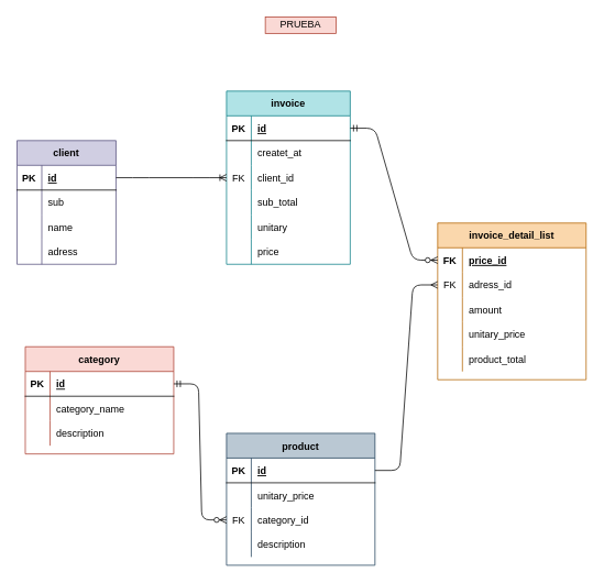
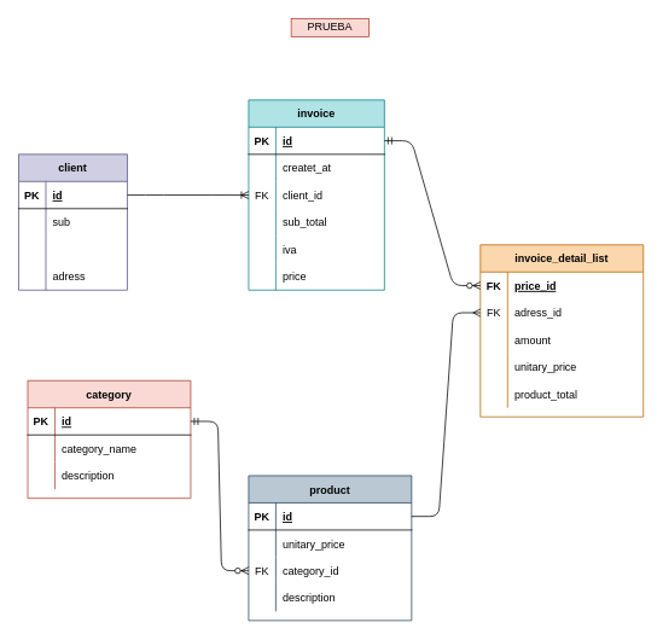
- <mxCell id="11" value="name" style="shape=partialRectangle;connectable=0;fillColor=none;top=0;left=0;bottom=0;right=0;align=left;spacingLeft=6;overflow=hidden;" vertex="1" parent="9"><mxGeometry x="30" width="90" height="30" as="geometry" /></mxCell>
- <mxCell id="30" value="unitary" style="shape=partialRectangle;connectable=0;fillColor=none;top=0;left=0;bottom=0;right=0;align=left;spacingLeft=6;overflow=hidden;" vertex="1" parent="28"><mxGeometry x="30" width="120" height="30" as="geometry" /></mxCell>
+ <mxCell id="30" value="iva" style="shape=partialRectangle;connectable=0;fillColor=none;top=0;left=0;bottom=0;right=0;align=left;spacingLeft=6;overflow=hidden;" vertex="1" parent="28"><mxGeometry x="30" width="120" height="30" as="geometry" /></mxCell>
